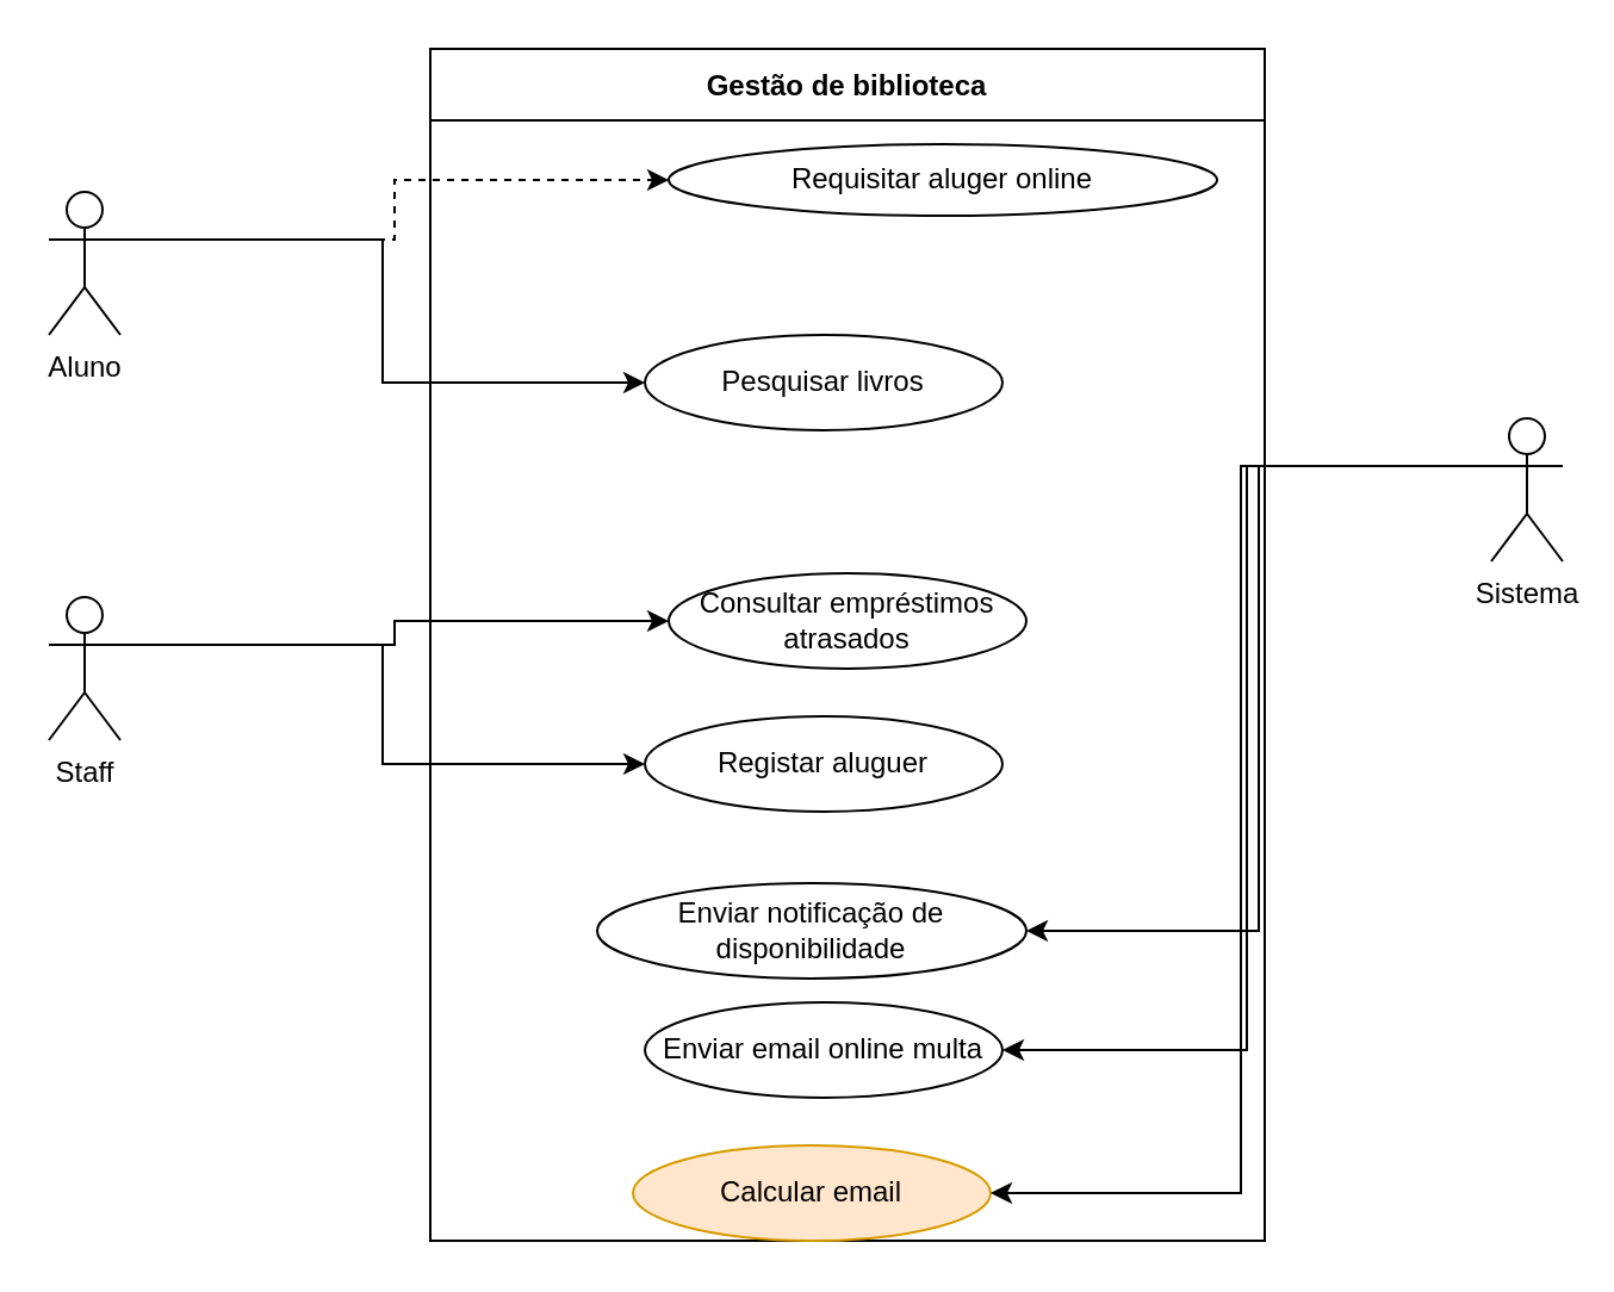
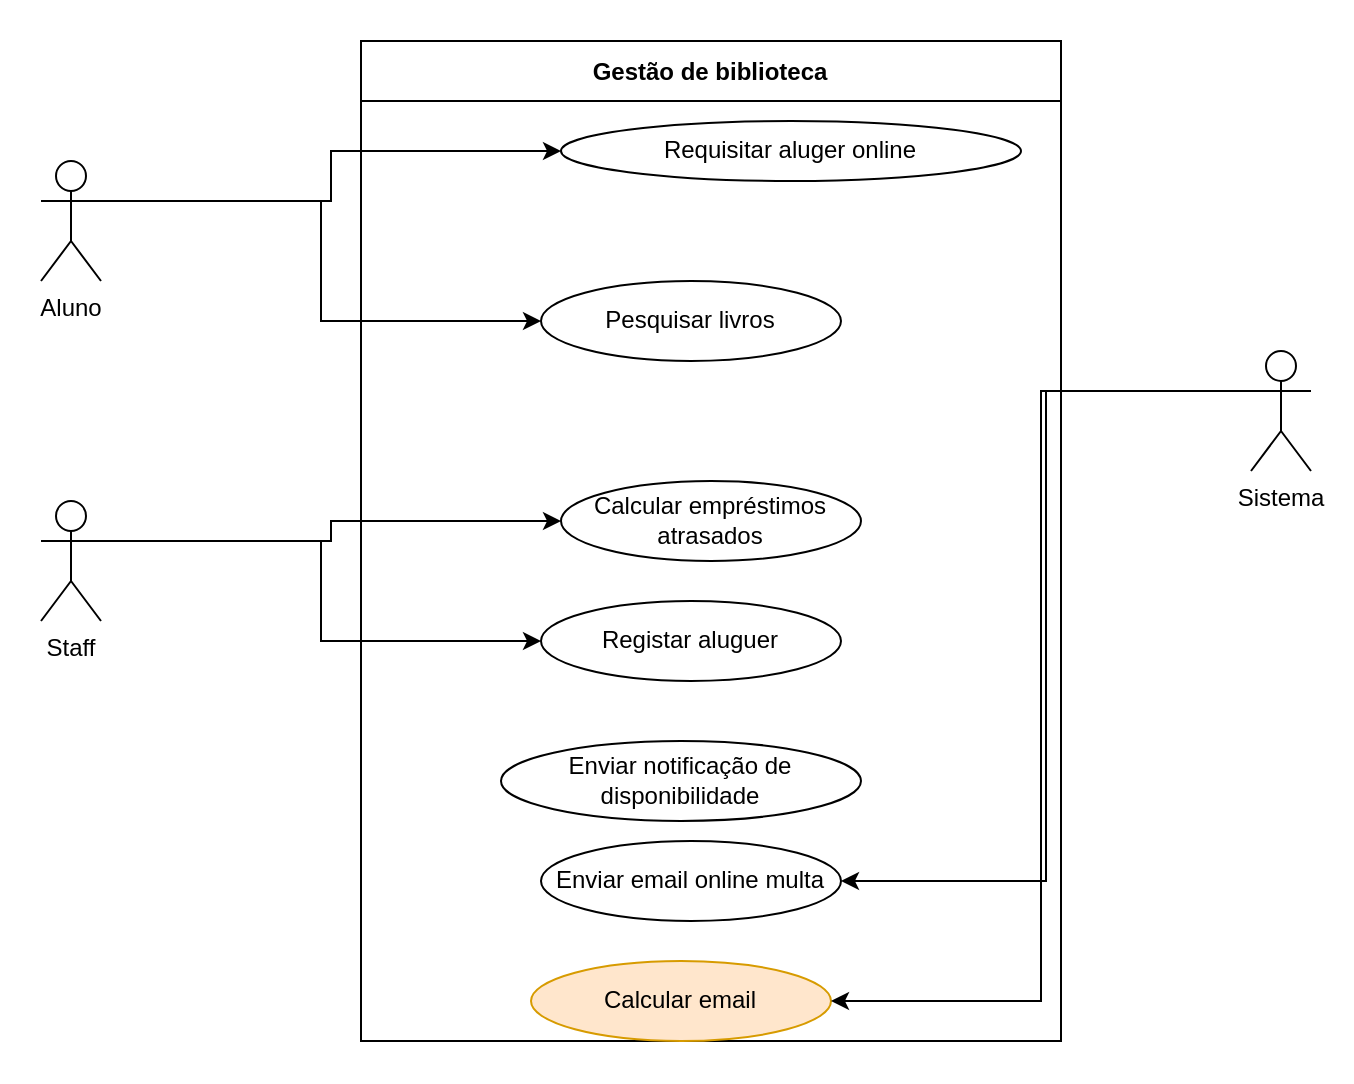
- <mxCell id="13" style="edgeStyle=orthogonalEdgeStyle;rounded=0;orthogonalLoop=1;jettySize=auto;html=1;exitX=1;exitY=0.333;exitDx=0;exitDy=0;exitPerimeter=0;entryX=0;entryY=0.5;entryDx=0;entryDy=0;dashed=1;" edge="1" parent="1" source="15" target="6"><mxGeometry relative="1" as="geometry" /></mxCell>
+ <mxCell id="13" style="edgeStyle=orthogonalEdgeStyle;rounded=0;orthogonalLoop=1;jettySize=auto;html=1;exitX=1;exitY=0.333;exitDx=0;exitDy=0;exitPerimeter=0;entryX=0;entryY=0.5;entryDx=0;entryDy=0;" edge="1" parent="1" source="15" target="6"><mxGeometry relative="1" as="geometry" /></mxCell>
- <mxCell id="4" value="Consultar empréstimos atrasados" style="ellipse;whiteSpace=wrap;html=1;" vertex="1" parent="2"><mxGeometry x="100" y="220" width="150" height="40" as="geometry" /></mxCell>
+ <mxCell id="4" value="Calcular empréstimos atrasados" style="ellipse;whiteSpace=wrap;html=1;" vertex="1" parent="2"><mxGeometry x="100" y="220" width="150" height="40" as="geometry" /></mxCell>
- <mxCell id="17" style="edgeStyle=orthogonalEdgeStyle;rounded=0;orthogonalLoop=1;jettySize=auto;html=1;exitX=0;exitY=0.333;exitDx=0;exitDy=0;exitPerimeter=0;entryX=1;entryY=0.5;entryDx=0;entryDy=0;" edge="1" parent="1" source="19" target="7"><mxGeometry relative="1" as="geometry" /></mxCell>
